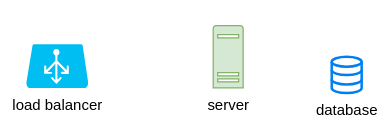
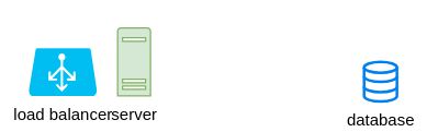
- <mxCell id="3" value="server" style="sketch=0;aspect=fixed;pointerEvents=1;shadow=0;dashed=0;html=1;strokeColor=#82b366;labelPosition=center;verticalLabelPosition=bottom;verticalAlign=top;align=center;fillColor=#d5e8d4;shape=mxgraph.mscae.enterprise.server_generic" vertex="1" parent="1"><mxGeometry x="170" y="20" width="24" height="50" as="geometry" /></mxCell>
+ <mxCell id="3" value="server" style="sketch=0;aspect=fixed;pointerEvents=1;shadow=0;dashed=0;html=1;strokeColor=#82b366;labelPosition=center;verticalLabelPosition=bottom;verticalAlign=top;align=center;fillColor=#d5e8d4;shape=mxgraph.mscae.enterprise.server_generic" vertex="1" parent="1"><mxGeometry x="85" y="20" width="24" height="50" as="geometry" /></mxCell>
